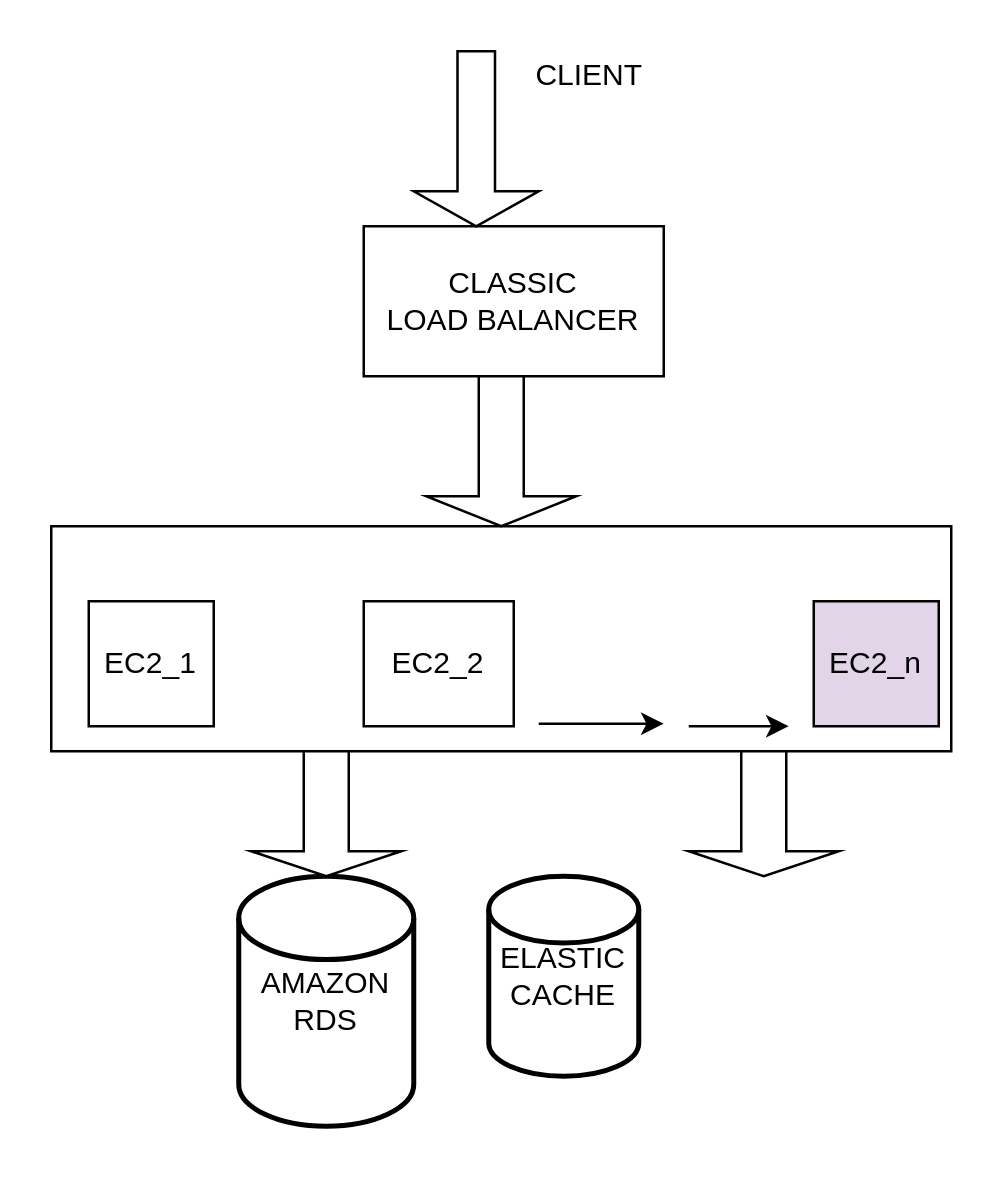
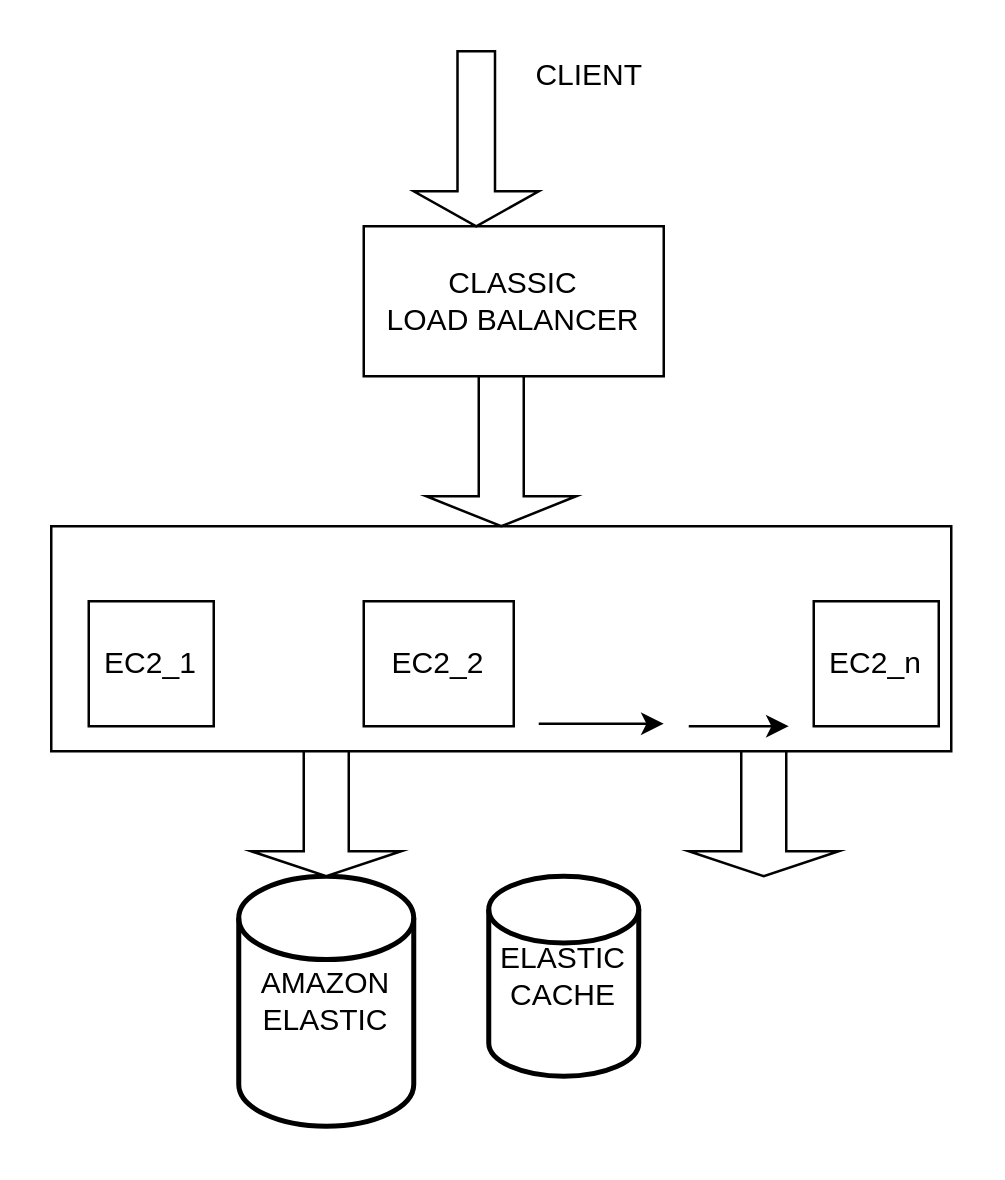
- <mxCell id="6" value="EC2_n" style="whiteSpace=wrap;html=1;aspect=fixed;fillColor=#e1d5e7;" vertex="1" parent="1"><mxGeometry x="325" y="240" width="50" height="50" as="geometry" /></mxCell>
+ <mxCell id="6" value="EC2_n" style="whiteSpace=wrap;html=1;aspect=fixed;" vertex="1" parent="1"><mxGeometry x="325" y="240" width="50" height="50" as="geometry" /></mxCell>
- <mxCell id="9" value="AMAZON&lt;br&gt;RDS" style="strokeWidth=2;html=1;shape=mxgraph.flowchart.database;whiteSpace=wrap;" vertex="1" parent="1"><mxGeometry x="95" y="350" width="70" height="100" as="geometry" /></mxCell>
+ <mxCell id="9" value="AMAZON&lt;br&gt;ELASTIC" style="strokeWidth=2;html=1;shape=mxgraph.flowchart.database;whiteSpace=wrap;" vertex="1" parent="1"><mxGeometry x="95" y="350" width="70" height="100" as="geometry" /></mxCell>
